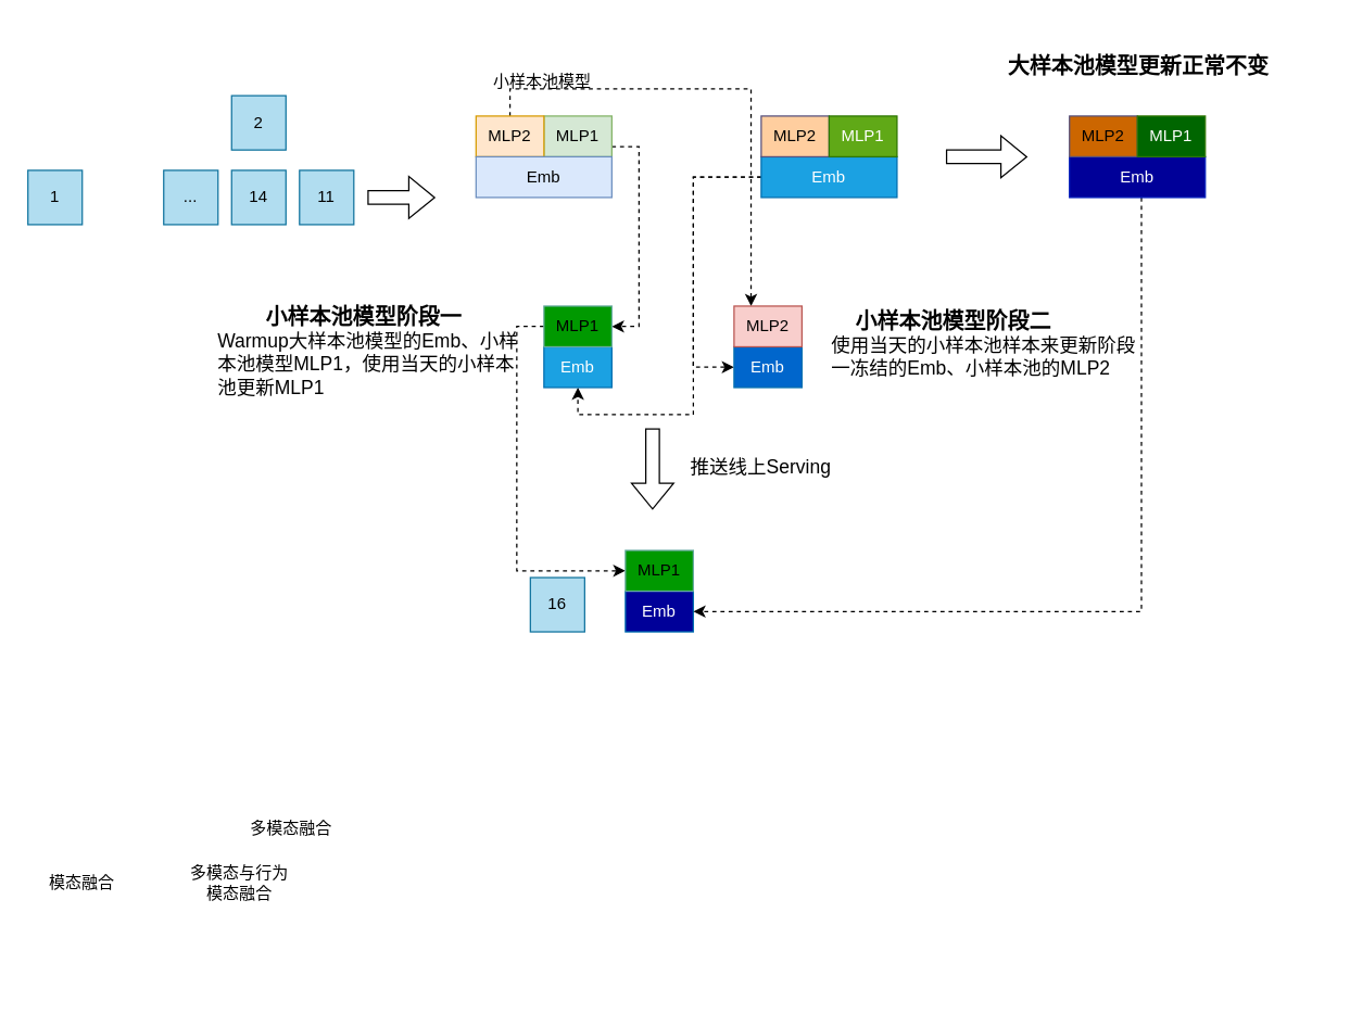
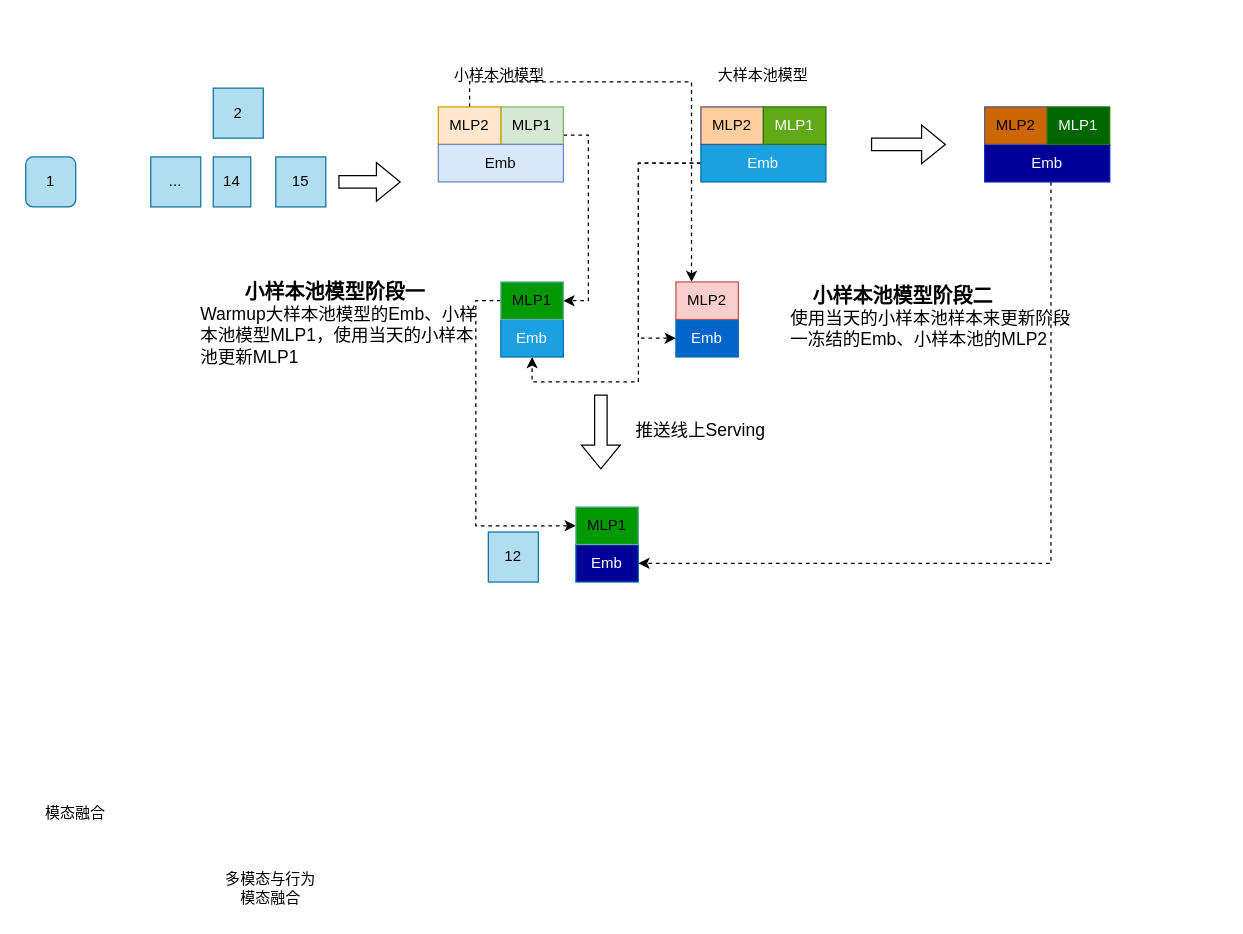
- <mxCell id="25" value="&lt;span style=&quot;font-size: 16px;&quot;&gt;&lt;b&gt;大样本池模型更新正常不变&lt;/b&gt;&lt;/span&gt;" style="text;html=1;strokeColor=none;fillColor=none;align=left;verticalAlign=middle;whiteSpace=wrap;rounded=0;" parent="1" vertex="1"><mxGeometry x="740" y="20" width="232" height="55" as="geometry" /></mxCell>
+ <mxCell id="20" value="大样本池模型" style="text;html=1;strokeColor=none;fillColor=none;align=center;verticalAlign=middle;whiteSpace=wrap;rounded=0;" parent="1" vertex="1"><mxGeometry x="565" y="45" width="90" height="30" as="geometry" /></mxCell>
- <mxCell id="2" value="1" style="whiteSpace=wrap;html=1;aspect=fixed;fillColor=#b1ddf0;strokeColor=#10739e;" parent="1" vertex="1"><mxGeometry x="20" y="125" width="40" height="40" as="geometry" /></mxCell>
+ <mxCell id="2" value="1" style="whiteSpace=wrap;html=1;aspect=fixed;fillColor=#b1ddf0;strokeColor=#10739e;rounded=1;" parent="1" vertex="1"><mxGeometry x="20" y="125" width="40" height="40" as="geometry" /></mxCell>
- <mxCell id="5" value="14" style="whiteSpace=wrap;html=1;aspect=fixed;fillColor=#b1ddf0;strokeColor=#10739e;" parent="1" vertex="1"><mxGeometry x="170" y="125" width="40" height="40" as="geometry" /></mxCell>
+ <mxCell id="5" value="14" style="whiteSpace=wrap;html=1;aspect=fixed;fillColor=#b1ddf0;strokeColor=#10739e;" parent="1" vertex="1"><mxGeometry x="170" y="125" width="30" height="40" as="geometry" /></mxCell>
- <mxCell id="6" value="11" style="whiteSpace=wrap;html=1;aspect=fixed;fillColor=#b1ddf0;strokeColor=#10739e;" parent="1" vertex="1"><mxGeometry x="220" y="125" width="40" height="40" as="geometry" /></mxCell>
+ <mxCell id="6" value="15" style="whiteSpace=wrap;html=1;aspect=fixed;fillColor=#b1ddf0;strokeColor=#10739e;" parent="1" vertex="1"><mxGeometry x="220" y="125" width="40" height="40" as="geometry" /></mxCell>
- <mxCell id="31" value="&lt;font style=&quot;&quot;&gt;&lt;b style=&quot;&quot;&gt;&lt;font style=&quot;font-size: 16px;&quot;&gt;&lt;span style=&quot;&quot;&gt;&lt;span style=&quot;white-space: pre;&quot;&gt;&amp;nbsp;&amp;nbsp;&amp;nbsp;&amp;nbsp;&lt;/span&gt;&lt;/span&gt;小样本池模型阶段二&lt;/font&gt;&lt;/b&gt;&lt;br&gt;&lt;font style=&quot;font-size: 14px;&quot;&gt;使用当天的小样本池样本来更新阶段一冻结的Emb、小样本池的MLP2&lt;/font&gt;&lt;br&gt;&lt;/font&gt;" style="text;html=1;strokeColor=none;fillColor=none;align=left;verticalAlign=middle;whiteSpace=wrap;rounded=0;" parent="1" vertex="1"><mxGeometry x="610" y="225" width="232" height="55" as="geometry" /></mxCell>
+ <mxCell id="31" value="&lt;font style=&quot;&quot;&gt;&lt;b style=&quot;&quot;&gt;&lt;font style=&quot;font-size: 16px;&quot;&gt;&lt;span style=&quot;&quot;&gt;&lt;span style=&quot;white-space: pre;&quot;&gt;&amp;nbsp;&amp;nbsp;&amp;nbsp;&amp;nbsp;&lt;/span&gt;&lt;/span&gt;小样本池模型阶段二&lt;/font&gt;&lt;/b&gt;&lt;br&gt;&lt;font style=&quot;font-size: 14px;&quot;&gt;使用当天的小样本池样本来更新阶段一冻结的Emb、小样本池的MLP2&lt;/font&gt;&lt;br&gt;&lt;/font&gt;" style="text;html=1;strokeColor=none;fillColor=none;align=left;verticalAlign=middle;whiteSpace=wrap;rounded=0;" parent="1" vertex="1"><mxGeometry x="630" y="225" width="232" height="55" as="geometry" /></mxCell>
- <mxCell id="32" value="16" style="whiteSpace=wrap;html=1;aspect=fixed;fillColor=#b1ddf0;strokeColor=#10739e;" parent="1" vertex="1"><mxGeometry x="390" y="425" width="40" height="40" as="geometry" /></mxCell>
+ <mxCell id="32" value="12" style="whiteSpace=wrap;html=1;aspect=fixed;fillColor=#b1ddf0;strokeColor=#10739e;" parent="1" vertex="1"><mxGeometry x="390" y="425" width="40" height="40" as="geometry" /></mxCell>
- <mxCell id="39" value="多模态融合" style="text;html=1;align=center;verticalAlign=middle;whiteSpace=wrap;rounded=0;" parent="1" vertex="1"><mxGeometry x="158" y="595" width="112" height="30" as="geometry" /></mxCell>
- <mxCell id="40" value="多模态与行为&lt;br&gt;模态融合" style="text;html=1;align=center;verticalAlign=middle;whiteSpace=wrap;rounded=0;" parent="1" vertex="1"><mxGeometry x="120" y="635" width="112" height="30" as="geometry" /></mxCell>
+ <mxCell id="40" value="多模态与行为&lt;br&gt;模态融合" style="text;html=1;align=center;verticalAlign=middle;whiteSpace=wrap;rounded=0;" parent="1" vertex="1"><mxGeometry x="160" y="695" width="112" height="30" as="geometry" /></mxCell>
